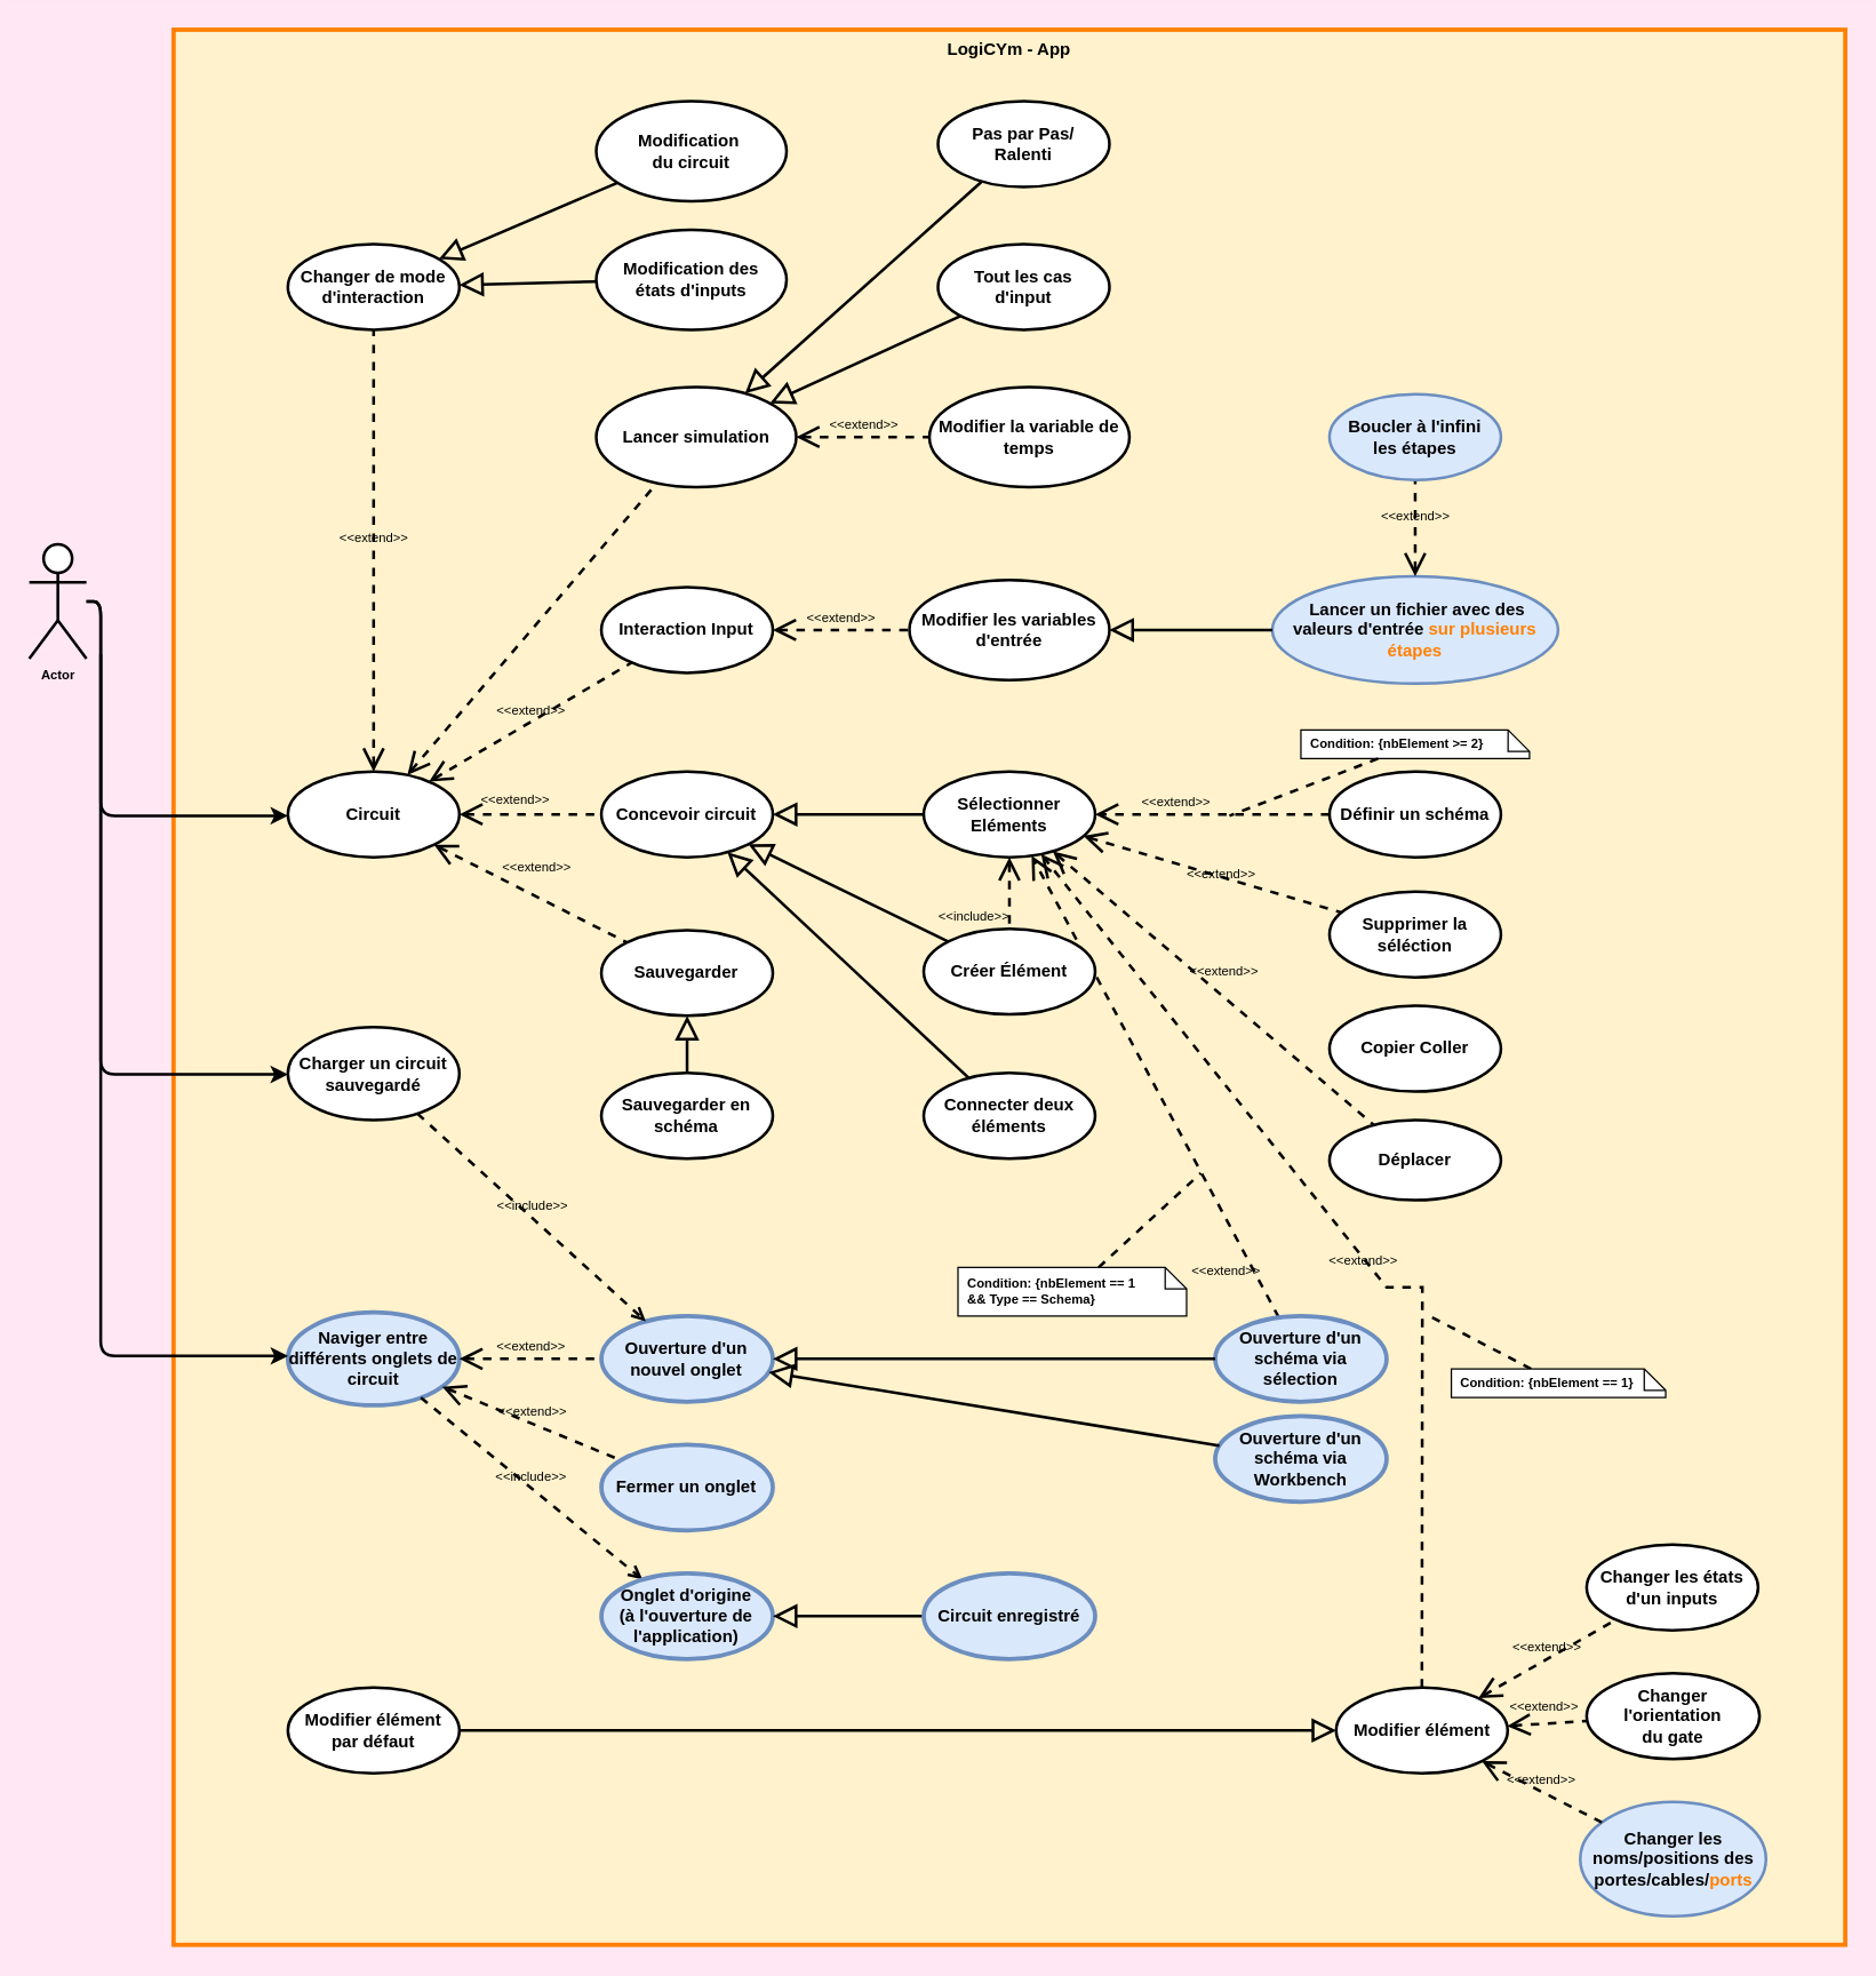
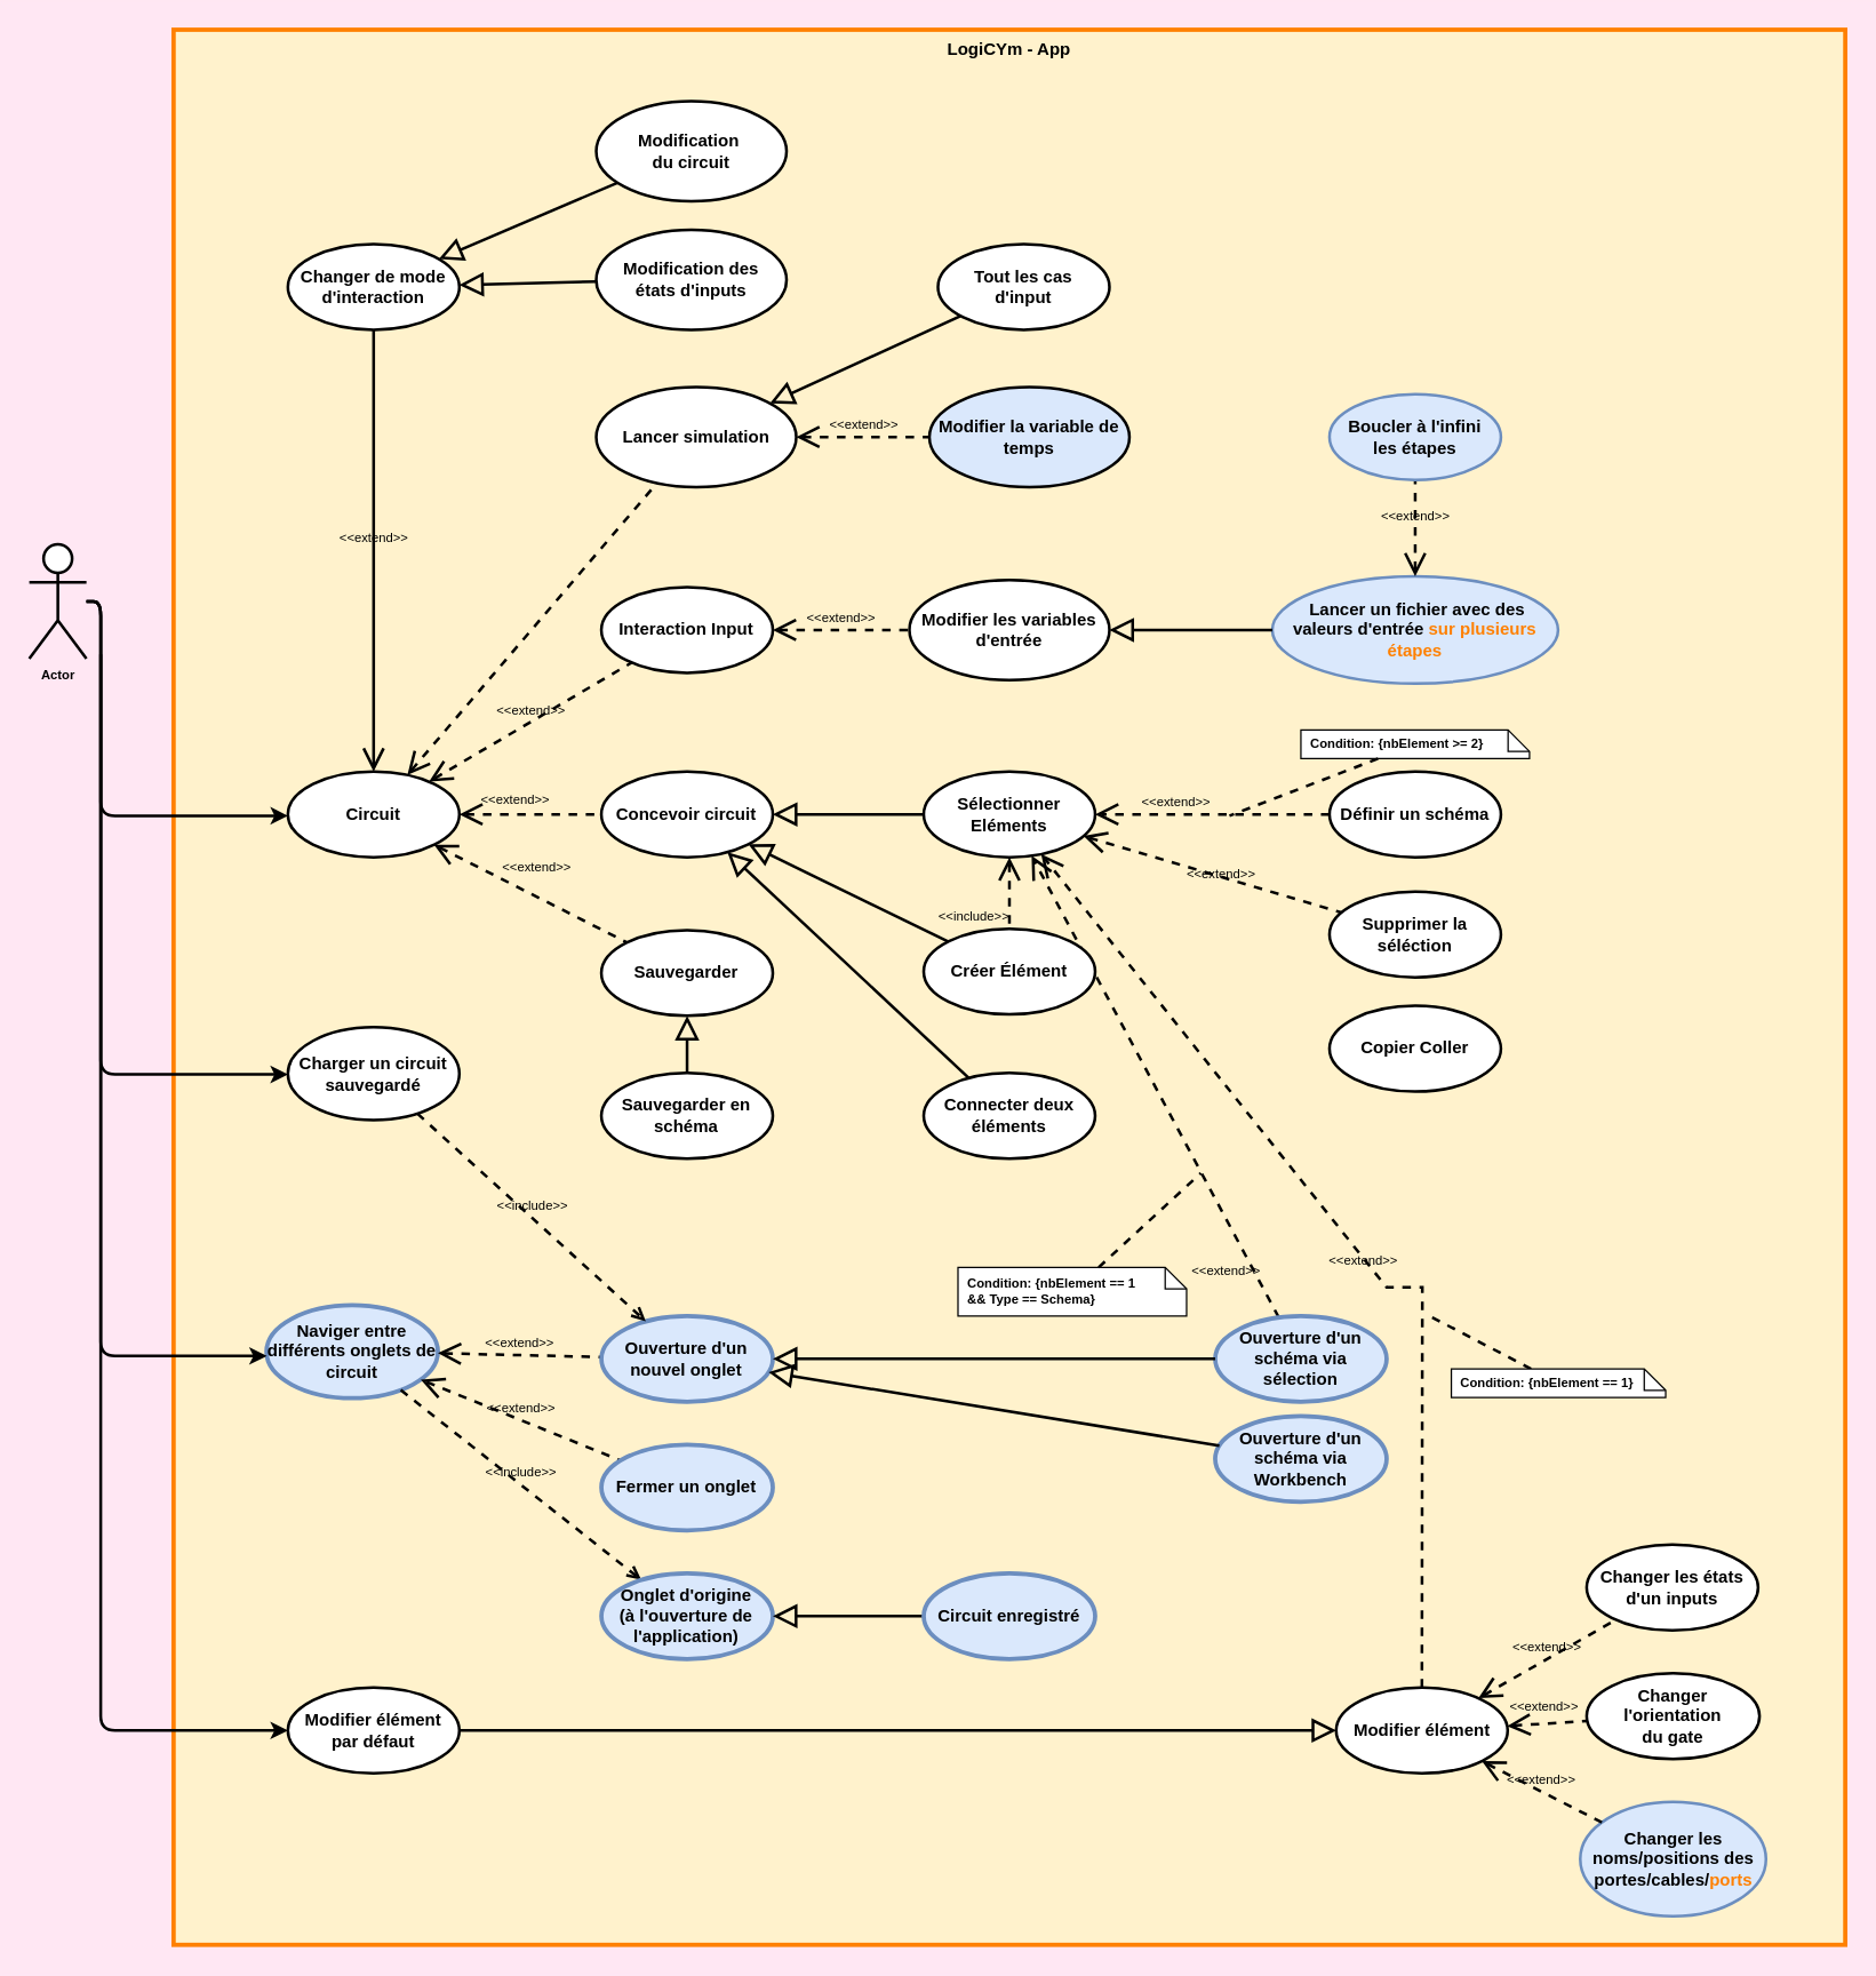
- <mxCell id="53" value="Pas par Pas/&lt;div&gt;Ralenti&lt;/div&gt;" style="shape=ellipse;html=1;strokeWidth=2;fontStyle=1;whiteSpace=wrap;align=center;perimeter=ellipsePerimeter;fontSize=12;" parent="1" vertex="1"><mxGeometry x="656" y="70" width="120" height="60" as="geometry" /></mxCell>
- <mxCell id="54" value="" style="edgeStyle=none;html=1;endArrow=block;endFill=0;endSize=12;verticalAlign=bottom;strokeWidth=2;fontSize=9;fontStyle=0" parent="1" source="53" target="59" edge="1"><mxGeometry width="160" relative="1" as="geometry"><mxPoint x="377.4" y="330" as="sourcePoint" /><mxPoint x="537.4" y="330" as="targetPoint" /></mxGeometry></mxCell>
- <mxCell id="24" value="Modifier la variable de temps" style="ellipse;whiteSpace=wrap;html=1;fontSize=12;fontStyle=1;strokeWidth=2;" parent="1" vertex="1"><mxGeometry x="650" y="270" width="140" height="70" as="geometry" /></mxCell>
+ <mxCell id="24" value="Modifier la variable de temps" style="ellipse;whiteSpace=wrap;html=1;fontSize=12;fontStyle=1;strokeWidth=2;fillColor=#dae8fc;" parent="1" vertex="1"><mxGeometry x="650" y="270" width="140" height="70" as="geometry" /></mxCell>
- <mxCell id="48" value="&amp;lt;&amp;lt;extend&amp;gt;&amp;gt;" style="edgeStyle=none;html=1;startArrow=open;endArrow=none;startSize=12;verticalAlign=bottom;dashed=1;labelBackgroundColor=none;strokeWidth=2;fontSize=9;fontStyle=0" parent="1" source="45" target="47" edge="1"><mxGeometry width="160" relative="1" as="geometry"><mxPoint x="381" y="550" as="sourcePoint" /><mxPoint x="541" y="550" as="targetPoint" /></mxGeometry></mxCell>
+ <mxCell id="48" value="&amp;lt;&amp;lt;extend&amp;gt;&amp;gt;" style="edgeStyle=none;html=1;startArrow=open;endArrow=none;startSize=12;verticalAlign=bottom;dashed=0;labelBackgroundColor=none;strokeWidth=2;fontSize=9;fontStyle=0;" parent="1" source="45" target="47" edge="1"><mxGeometry width="160" relative="1" as="geometry"><mxPoint x="381" y="550" as="sourcePoint" /><mxPoint x="541" y="550" as="targetPoint" /></mxGeometry></mxCell>
- <mxCell id="22" value="&amp;lt;&amp;lt;extend&amp;gt;&amp;gt;" style="edgeStyle=none;html=1;startArrow=open;endArrow=none;startSize=12;verticalAlign=bottom;dashed=1;labelBackgroundColor=none;fontSize=9;strokeWidth=2;fontStyle=0" parent="1" source="27" target="19" edge="1"><mxGeometry x="0.023" y="7" width="160" relative="1" as="geometry"><mxPoint x="764.288" y="545" as="sourcePoint" /><mxPoint x="869.22" y="677.07" as="targetPoint" /><mxPoint as="offset" /></mxGeometry></mxCell>
- <mxCell id="19" value="Déplacer" style="ellipse;whiteSpace=wrap;html=1;fillColor=default;shadow=0;perimeterSpacing=0;strokeWidth=2;fontStyle=1;fontSize=12;" parent="1" vertex="1"><mxGeometry x="930" y="783" width="120" height="56" as="geometry" /></mxCell>
- <mxCell id="65" value="Naviger entre différents onglets de circuit" style="ellipse;whiteSpace=wrap;html=1;fillColor=#dae8fc;shadow=0;perimeterSpacing=0;strokeWidth=3;fontStyle=1;fontSize=12;strokeColor=#6c8ebf;" parent="1" vertex="1"><mxGeometry x="201" y="917.5" width="120" height="65" as="geometry" /></mxCell>
+ <mxCell id="65" value="Naviger entre différents onglets de circuit" style="ellipse;whiteSpace=wrap;html=1;fillColor=#dae8fc;shadow=0;perimeterSpacing=0;strokeWidth=3;fontStyle=1;fontSize=12;strokeColor=#6c8ebf;" parent="1" vertex="1"><mxGeometry x="186" y="912.5" width="120" height="65" as="geometry" /></mxCell>
+ <mxCell id="36" style="edgeStyle=orthogonalEdgeStyle;html=1;fontSize=9;strokeWidth=2;fontStyle=0" parent="1" source="5" target="34" edge="1"><mxGeometry relative="1" as="geometry"><mxPoint x="70" y="442" as="sourcePoint" /><mxPoint x="380" y="530" as="targetPoint" /><Array as="points"><mxPoint x="70" y="420" /><mxPoint x="70" y="1210" /></Array></mxGeometry></mxCell>
